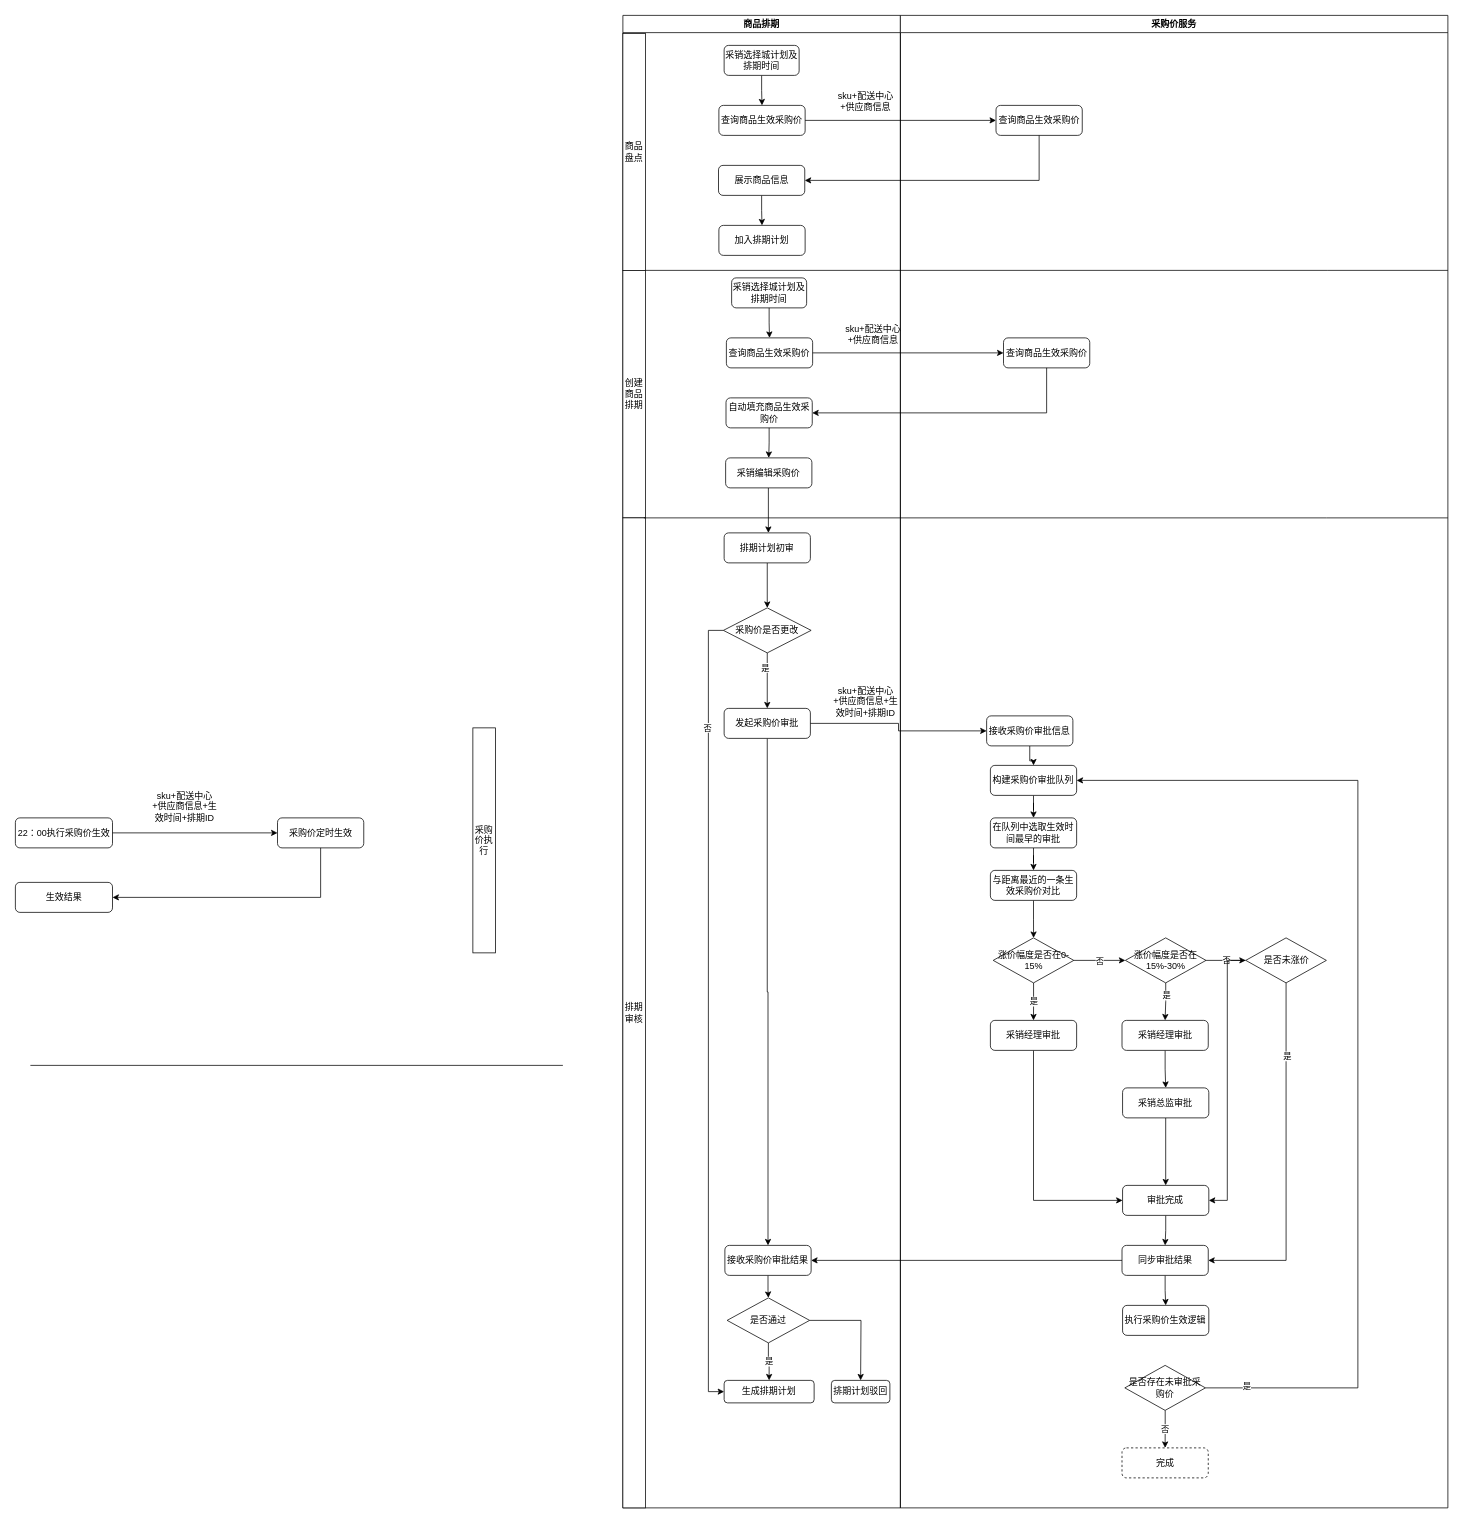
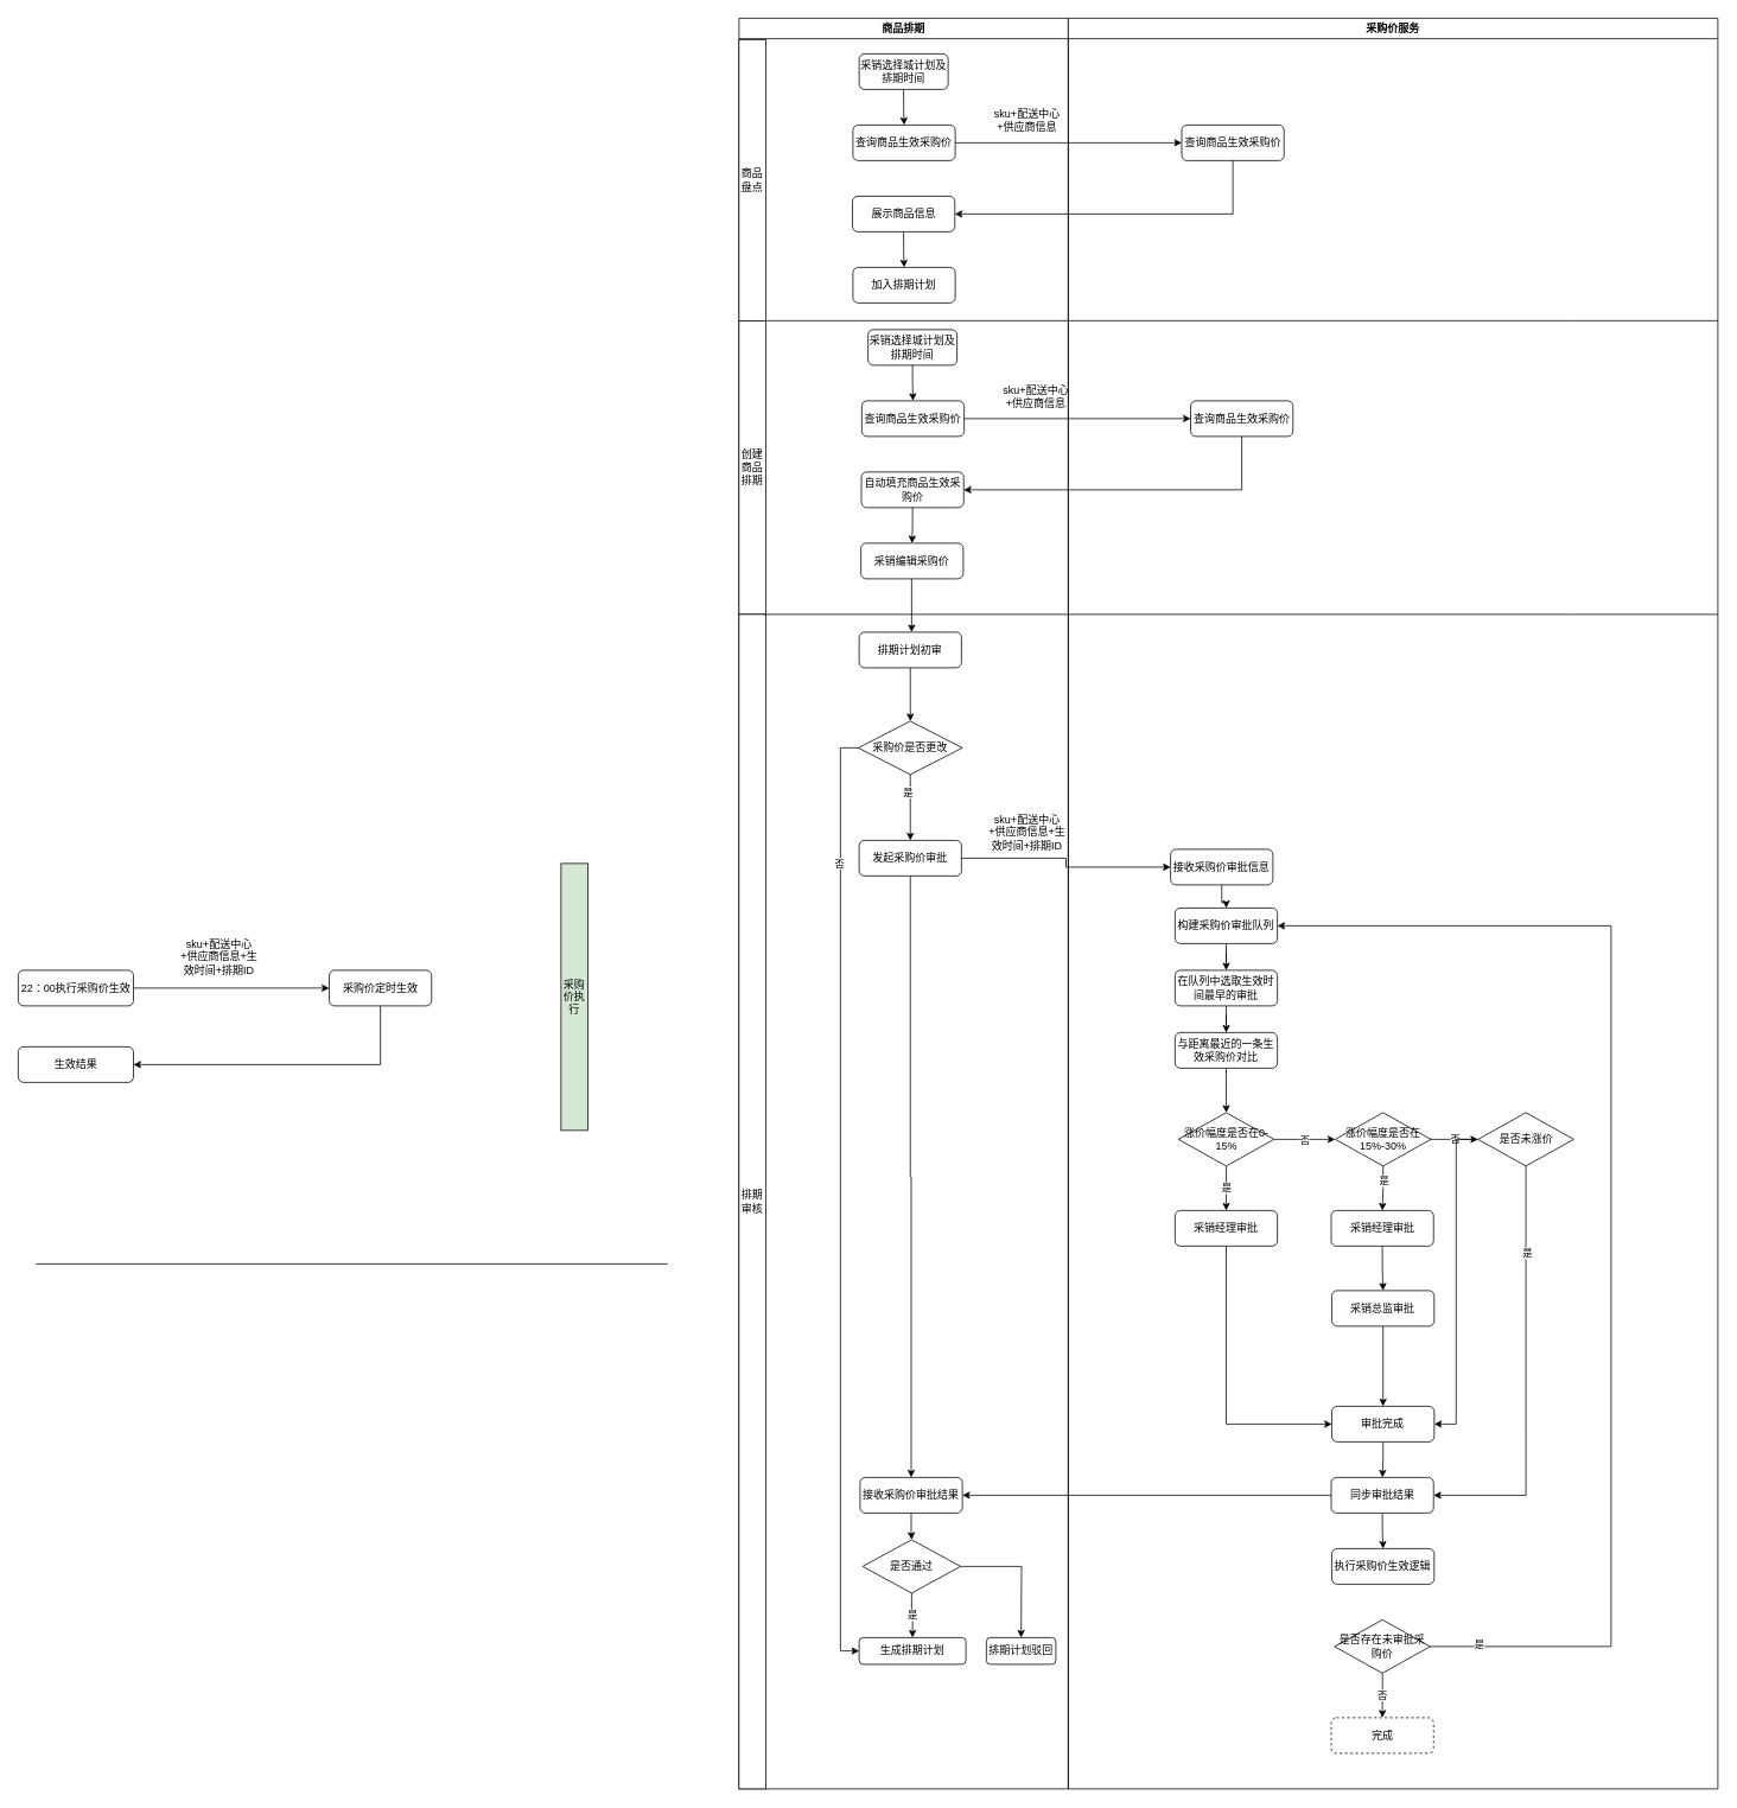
- <mxCell id="91" value="采购价执行" style="rounded=0;whiteSpace=wrap;html=1;" vertex="1" parent="1"><mxGeometry x="630" y="970" width="30" height="300" as="geometry" /></mxCell>
+ <mxCell id="91" value="采购价执行" style="rounded=0;whiteSpace=wrap;html=1;fillColor=#d5e8d4;" vertex="1" parent="1"><mxGeometry x="630" y="970" width="30" height="300" as="geometry" /></mxCell>
